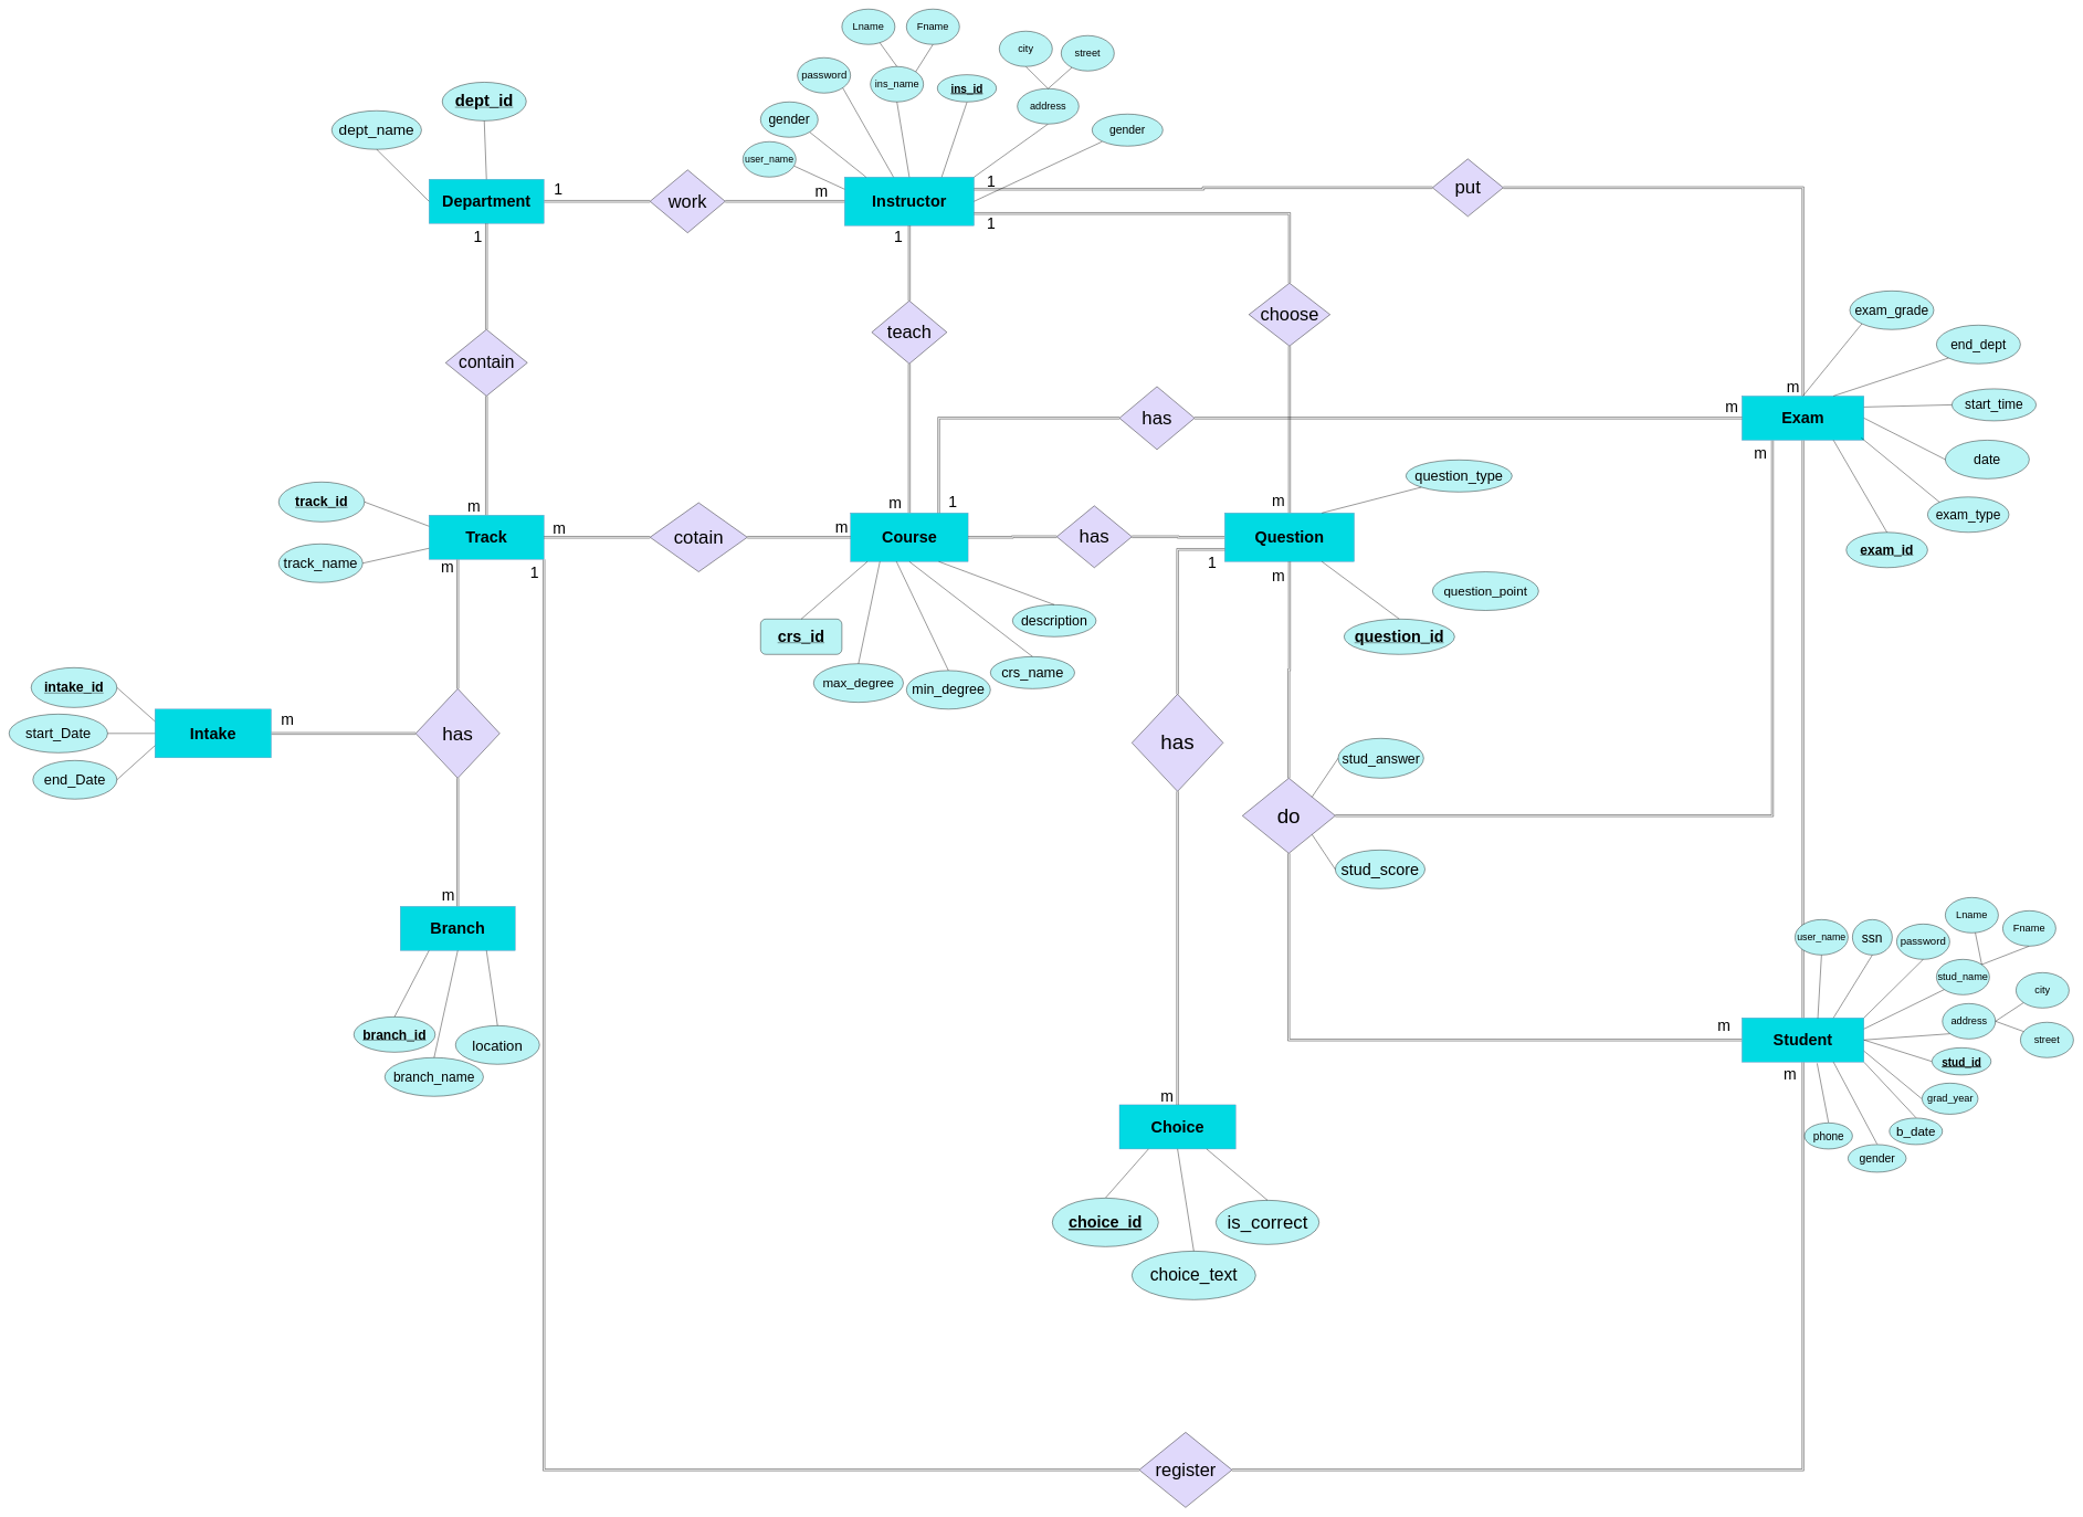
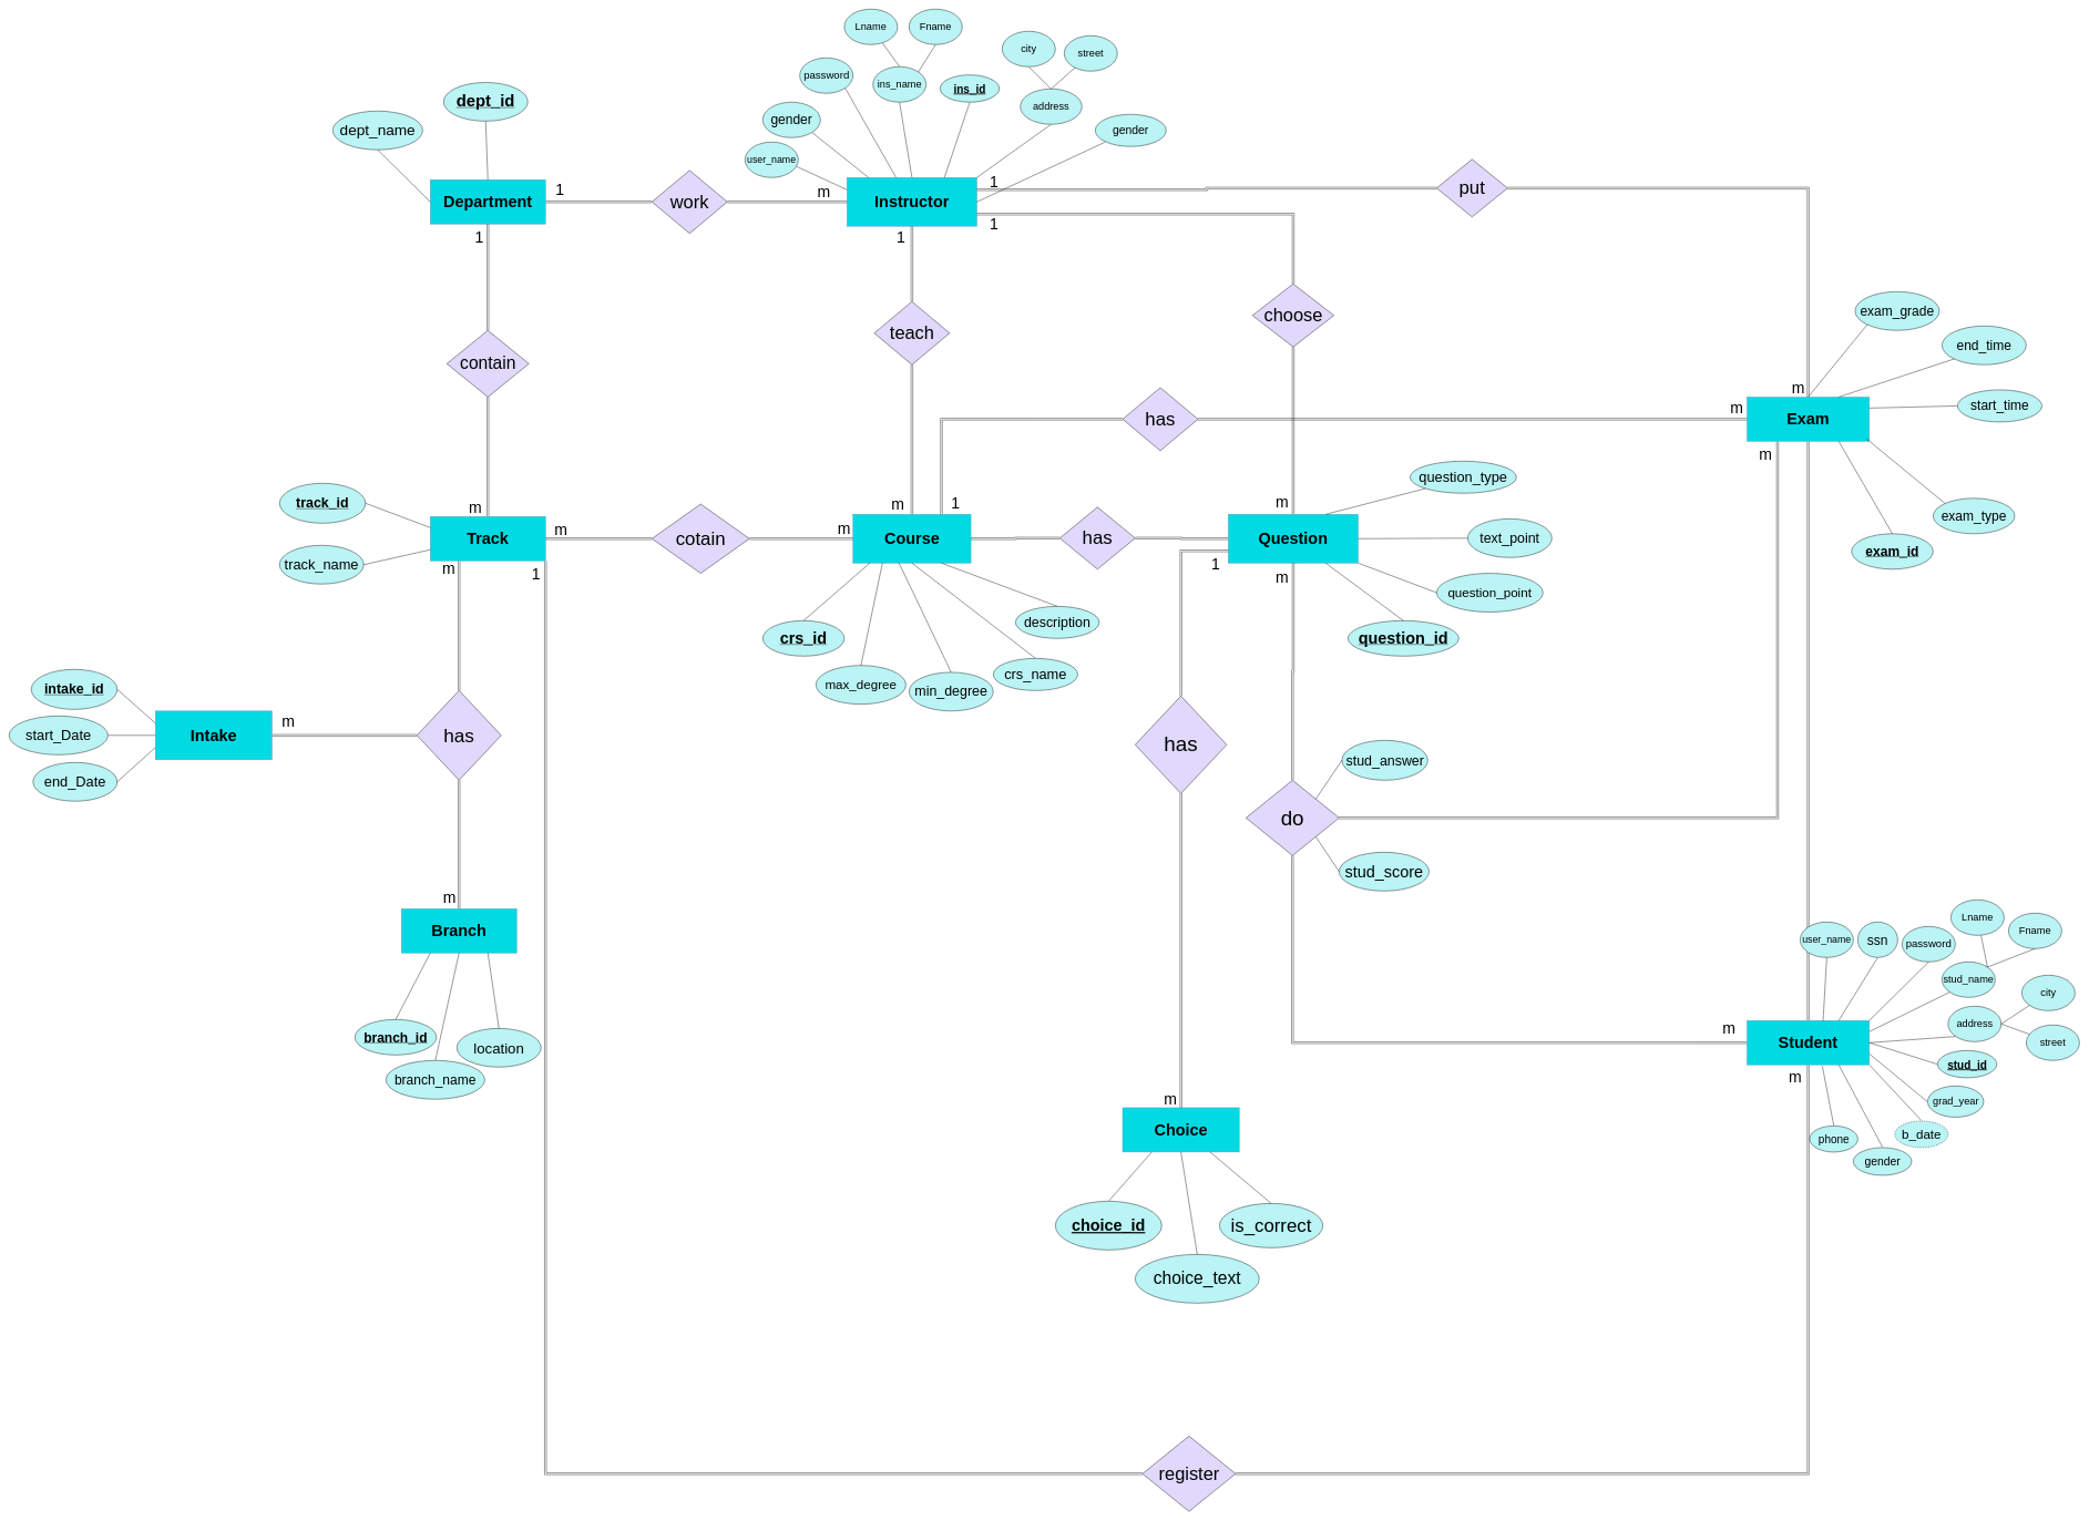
- <mxCell id="127" value="&lt;font style=&quot;font-size: 30px;&quot;&gt;end_dept&lt;/font&gt;" style="ellipse;whiteSpace=wrap;html=1;fillColor=light-dark(#baf4f5, #ededed);" parent="1" vertex="1"><mxGeometry x="4380" y="735.05" width="190" height="87.32" as="geometry" /></mxCell>
+ <mxCell id="127" value="&lt;font style=&quot;font-size: 30px;&quot;&gt;end_time&lt;/font&gt;" style="ellipse;whiteSpace=wrap;html=1;fillColor=light-dark(#baf4f5, #ededed);" parent="1" vertex="1"><mxGeometry x="4380" y="735.05" width="190" height="87.32" as="geometry" /></mxCell>
- <mxCell id="123" value="" style="endArrow=none;html=1;rounded=0;entryX=1;entryY=0.5;entryDx=0;entryDy=0;exitX=0;exitY=0.5;exitDx=0;exitDy=0;" parent="1" source="121" target="12" edge="1"><mxGeometry width="50" height="50" relative="1" as="geometry"><mxPoint x="4582" y="1240" as="sourcePoint" /><mxPoint x="4529" y="1060" as="targetPoint" /></mxGeometry></mxCell>
- <mxCell id="121" value="&lt;font style=&quot;font-size: 31px;&quot;&gt;date&lt;/font&gt;" style="ellipse;whiteSpace=wrap;html=1;fillColor=light-dark(#baf4f5, #ededed);" parent="1" vertex="1"><mxGeometry x="4400" y="995.32" width="190" height="87.32" as="geometry" /></mxCell>
+ <mxCell id="101" value="" style="endArrow=none;html=1;rounded=0;entryX=1;entryY=0.5;entryDx=0;entryDy=0;exitX=0;exitY=0.5;exitDx=0;exitDy=0;" parent="1" source="98" target="15" edge="1"><mxGeometry width="50" height="50" relative="1" as="geometry"><mxPoint x="3630" y="1350" as="sourcePoint" /><mxPoint x="3577" y="1170" as="targetPoint" /></mxGeometry></mxCell>
+ <mxCell id="98" value="&lt;font style=&quot;font-size: 31px;&quot;&gt;text_point&lt;/font&gt;" style="ellipse;whiteSpace=wrap;html=1;fillColor=light-dark(#baf4f5, #ededed);" parent="1" vertex="1"><mxGeometry x="3310" y="1170.16" width="190" height="87.32" as="geometry" /></mxCell>
+ <mxCell id="100" value="" style="endArrow=none;html=1;rounded=0;entryX=1;entryY=1;entryDx=0;entryDy=0;exitX=0;exitY=0.5;exitDx=0;exitDy=0;" parent="1" source="97" target="15" edge="1"><mxGeometry width="50" height="50" relative="1" as="geometry"><mxPoint x="3510" y="1350" as="sourcePoint" /><mxPoint x="3540" y="1170" as="targetPoint" /></mxGeometry></mxCell>
- <mxCell id="86" value="&lt;u&gt;&lt;font style=&quot;font-size: 36px;&quot;&gt;&lt;b style=&quot;&quot;&gt;crs_id&lt;/b&gt;&lt;/font&gt;&lt;/u&gt;" style="whiteSpace=wrap;html=1;fillColor=light-dark(#baf4f5, #ededed);rounded=1;" parent="1" vertex="1"><mxGeometry x="1720" y="1400" width="184" height="80" as="geometry" /></mxCell>
+ <mxCell id="86" value="&lt;u&gt;&lt;font style=&quot;font-size: 36px;&quot;&gt;&lt;b style=&quot;&quot;&gt;crs_id&lt;/b&gt;&lt;/font&gt;&lt;/u&gt;" style="ellipse;whiteSpace=wrap;html=1;fillColor=light-dark(#baf4f5, #ededed);" parent="1" vertex="1"><mxGeometry x="1720" y="1400" width="184" height="80" as="geometry" /></mxCell>
- <mxCell id="54" value="&lt;font style=&quot;font-size: 29px;&quot;&gt;b_date&lt;/font&gt;" style="ellipse;whiteSpace=wrap;html=1;strokeWidth=1;perimeterSpacing=1;fillColor=light-dark(#baf4f5, #ededed);" parent="1" vertex="1"><mxGeometry x="4273.5" y="2529" width="120" height="60" as="geometry" /></mxCell>
+ <mxCell id="54" value="&lt;font style=&quot;font-size: 29px;&quot;&gt;b_date&lt;/font&gt;" style="ellipse;whiteSpace=wrap;html=1;strokeWidth=1;perimeterSpacing=1;fillColor=light-dark(#baf4f5, #ededed);dashed=1;" parent="1" vertex="1"><mxGeometry x="4273.5" y="2529" width="120" height="60" as="geometry" /></mxCell>
